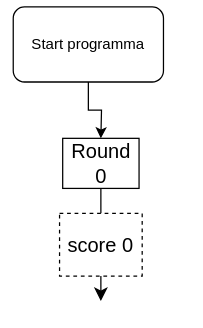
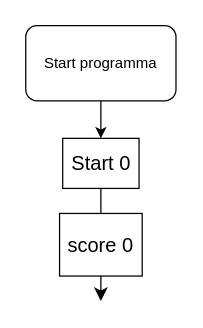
- <mxCell id="2" value="Start programma" style="rounded=1;whiteSpace=wrap;html=1;" parent="1" vertex="1"><mxGeometry x="10" y="5" width="120" height="60" as="geometry" /></mxCell>
+ <mxCell id="2" value="Start programma" style="rounded=1;whiteSpace=wrap;html=1;" parent="1" vertex="1"><mxGeometry x="20" y="20" width="120" height="60" as="geometry" /></mxCell>
- <mxCell id="5" value="Round 0" style="rounded=0;whiteSpace=wrap;html=1;fontSize=16;" vertex="1" parent="1"><mxGeometry x="49.5" y="110" width="61" height="40" as="geometry" /></mxCell>
+ <mxCell id="5" value="Start 0" style="rounded=0;whiteSpace=wrap;html=1;fontSize=16;" vertex="1" parent="1"><mxGeometry x="49.5" y="110" width="61" height="40" as="geometry" /></mxCell>
- <mxCell id="7" value="score 0" style="rounded=0;whiteSpace=wrap;html=1;fontSize=16;dashed=1;" vertex="1" parent="1"><mxGeometry x="47" y="170" width="66" height="50" as="geometry" /></mxCell>
+ <mxCell id="7" value="score 0" style="rounded=0;whiteSpace=wrap;html=1;fontSize=16;" vertex="1" parent="1"><mxGeometry x="47" y="170" width="66" height="50" as="geometry" /></mxCell>
